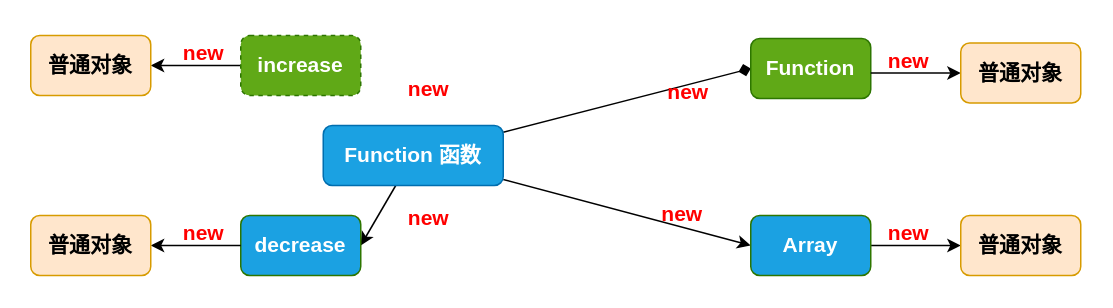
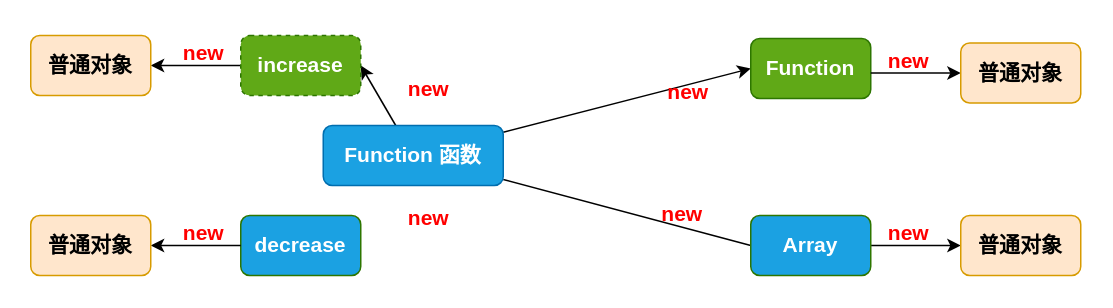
- <mxCell id="4" style="edgeStyle=none;html=1;entryX=0;entryY=0.5;entryDx=0;entryDy=0;fontSize=14;fontColor=#FF0000;endArrow=diamond;" parent="1" source="6" target="11" edge="1"><mxGeometry relative="1" as="geometry" /></mxCell>
+ <mxCell id="4" style="edgeStyle=none;html=1;entryX=0;entryY=0.5;entryDx=0;entryDy=0;fontSize=14;fontColor=#FF0000;" parent="1" source="6" target="11" edge="1"><mxGeometry relative="1" as="geometry" /></mxCell>
+ <mxCell id="2" style="edgeStyle=none;html=1;entryX=1;entryY=0.5;entryDx=0;entryDy=0;fontSize=14;fontColor=#FF0000;" parent="1" source="6" target="8" edge="1"><mxGeometry relative="1" as="geometry" /></mxCell>
- <mxCell id="3" style="edgeStyle=none;html=1;entryX=1;entryY=0.5;entryDx=0;entryDy=0;fontSize=14;fontColor=#FF0000;" parent="1" source="6" target="9" edge="1"><mxGeometry relative="1" as="geometry" /></mxCell>
- <mxCell id="5" style="edgeStyle=none;html=1;entryX=0;entryY=0.5;entryDx=0;entryDy=0;fontSize=14;fontColor=#FF0000;" parent="1" source="6" target="13" edge="1"><mxGeometry relative="1" as="geometry" /></mxCell>
+ <mxCell id="5" style="edgeStyle=none;html=1;entryX=0;entryY=0.5;entryDx=0;entryDy=0;fontSize=14;fontColor=#FF0000;endArrow=none;" parent="1" source="6" target="13" edge="1"><mxGeometry relative="1" as="geometry" /></mxCell>
